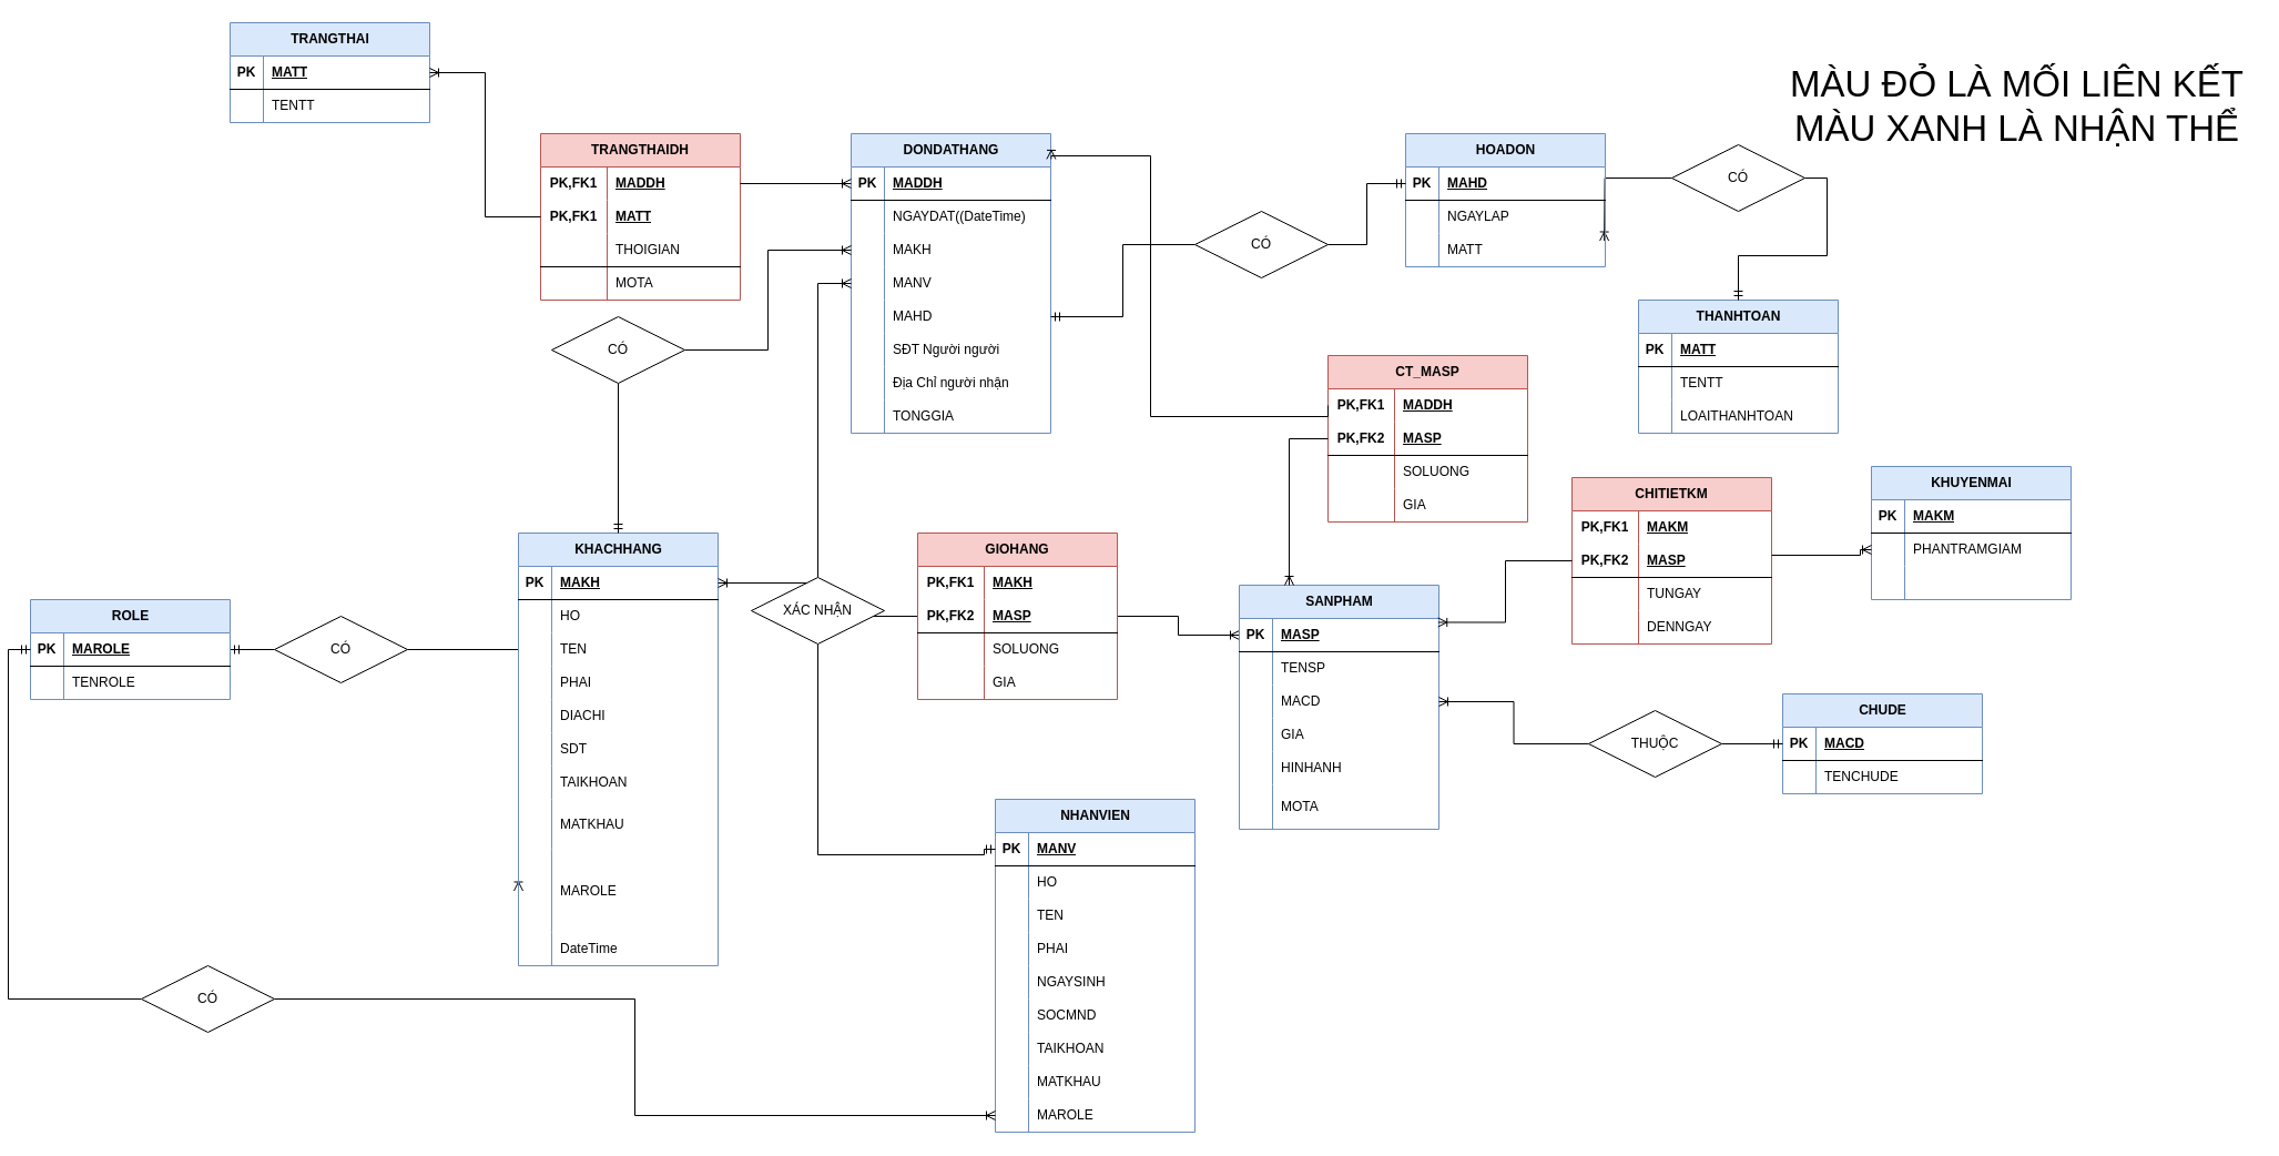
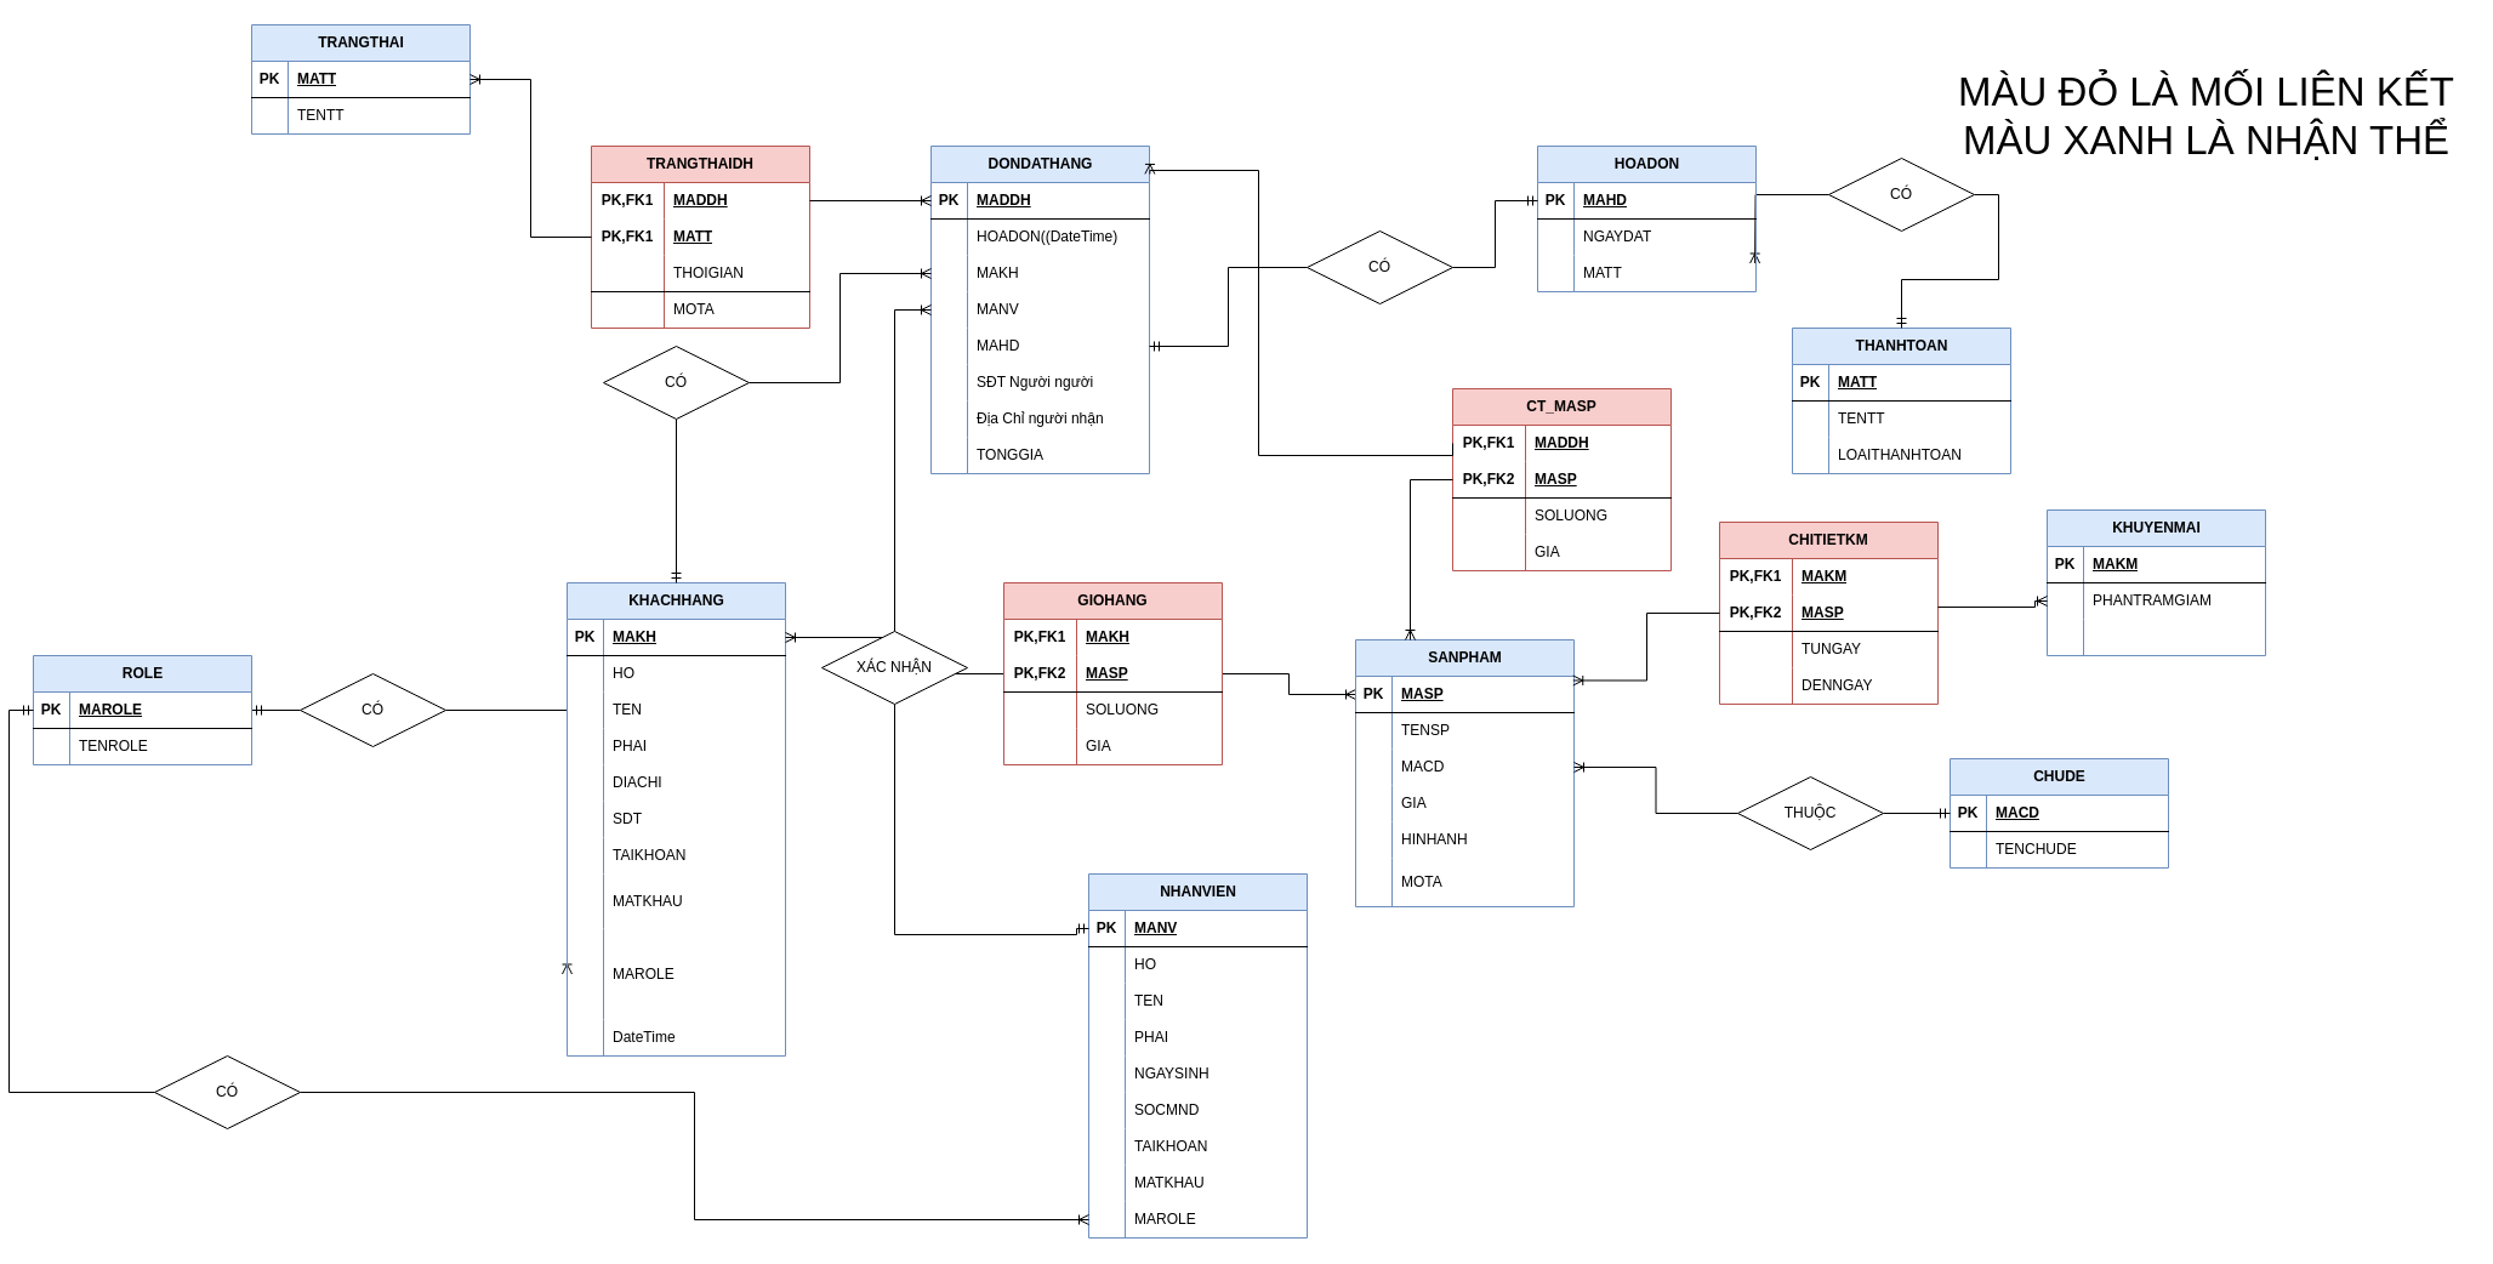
- <mxCell id="93" value="NGAYDAT((DateTime)" style="shape=partialRectangle;connectable=0;fillColor=none;top=0;left=0;bottom=0;right=0;align=left;spacingLeft=6;overflow=hidden;whiteSpace=wrap;html=1;" parent="91" vertex="1"><mxGeometry x="30" width="150" height="30" as="geometry"><mxRectangle width="150" height="30" as="alternateBounds" /></mxGeometry></mxCell>
+ <mxCell id="93" value="HOADON((DateTime)" style="shape=partialRectangle;connectable=0;fillColor=none;top=0;left=0;bottom=0;right=0;align=left;spacingLeft=6;overflow=hidden;whiteSpace=wrap;html=1;" parent="91" vertex="1"><mxGeometry x="30" width="150" height="30" as="geometry"><mxRectangle width="150" height="30" as="alternateBounds" /></mxGeometry></mxCell>
- <mxCell id="149" value="NGAYLAP" style="shape=partialRectangle;connectable=0;fillColor=none;top=0;left=0;bottom=0;right=0;align=left;spacingLeft=6;overflow=hidden;whiteSpace=wrap;html=1;" parent="147" vertex="1"><mxGeometry x="30" width="150" height="30" as="geometry"><mxRectangle width="150" height="30" as="alternateBounds" /></mxGeometry></mxCell>
+ <mxCell id="149" value="NGAYDAT" style="shape=partialRectangle;connectable=0;fillColor=none;top=0;left=0;bottom=0;right=0;align=left;spacingLeft=6;overflow=hidden;whiteSpace=wrap;html=1;" parent="147" vertex="1"><mxGeometry x="30" width="150" height="30" as="geometry"><mxRectangle width="150" height="30" as="alternateBounds" /></mxGeometry></mxCell>
